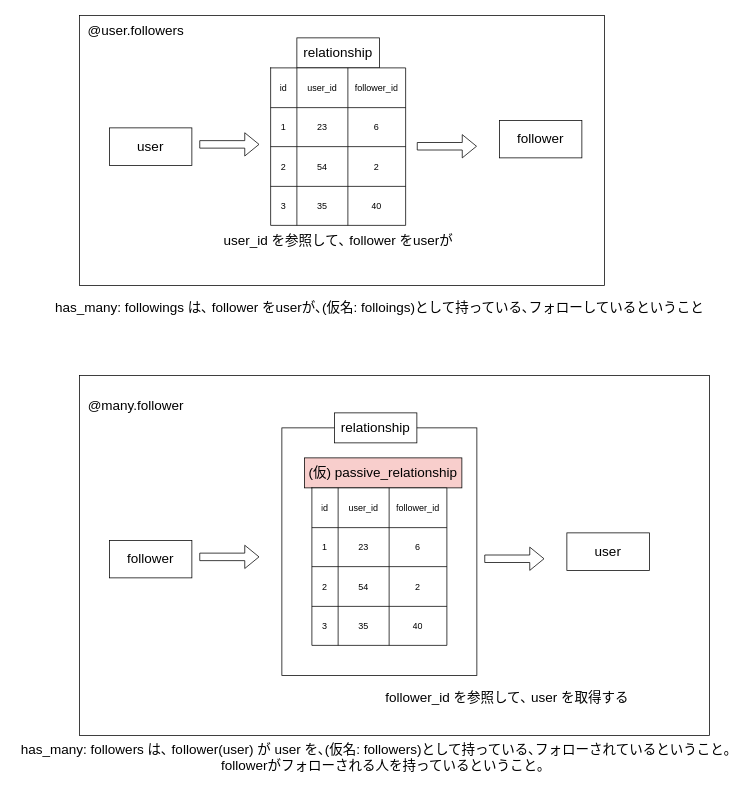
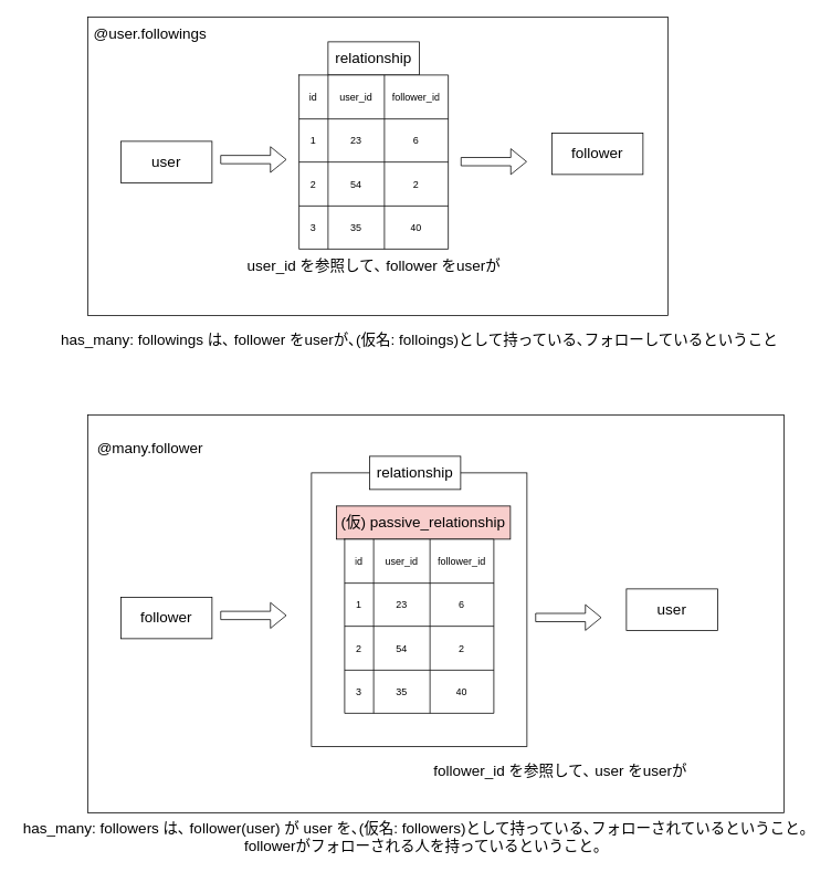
- <mxCell id="25" value="&lt;font style=&quot;font-size: 18px&quot;&gt;@user.followers&lt;/font&gt;" style="text;html=1;align=center;verticalAlign=middle;resizable=0;points=[];autosize=1;" vertex="1" parent="1"><mxGeometry x="105" y="30" width="150" height="20" as="geometry" /></mxCell>
+ <mxCell id="25" value="&lt;font style=&quot;font-size: 18px&quot;&gt;@user.followings&lt;/font&gt;" style="text;html=1;align=center;verticalAlign=middle;resizable=0;points=[];autosize=1;" vertex="1" parent="1"><mxGeometry x="105" y="30" width="150" height="20" as="geometry" /></mxCell>
- <mxCell id="50" value="&lt;font style=&quot;font-size: 18px&quot;&gt;follower_id を参照して､ user を取得する&lt;/font&gt;" style="text;html=1;align=center;verticalAlign=middle;resizable=0;points=[];autosize=1;" vertex="1" parent="1"><mxGeometry x="505" y="920" width="340" height="20" as="geometry" /></mxCell>
+ <mxCell id="50" value="&lt;font style=&quot;font-size: 18px&quot;&gt;follower_id を参照して､ user をuserが&lt;/font&gt;" style="text;html=1;align=center;verticalAlign=middle;resizable=0;points=[];autosize=1;" vertex="1" parent="1"><mxGeometry x="505" y="920" width="340" height="20" as="geometry" /></mxCell>
